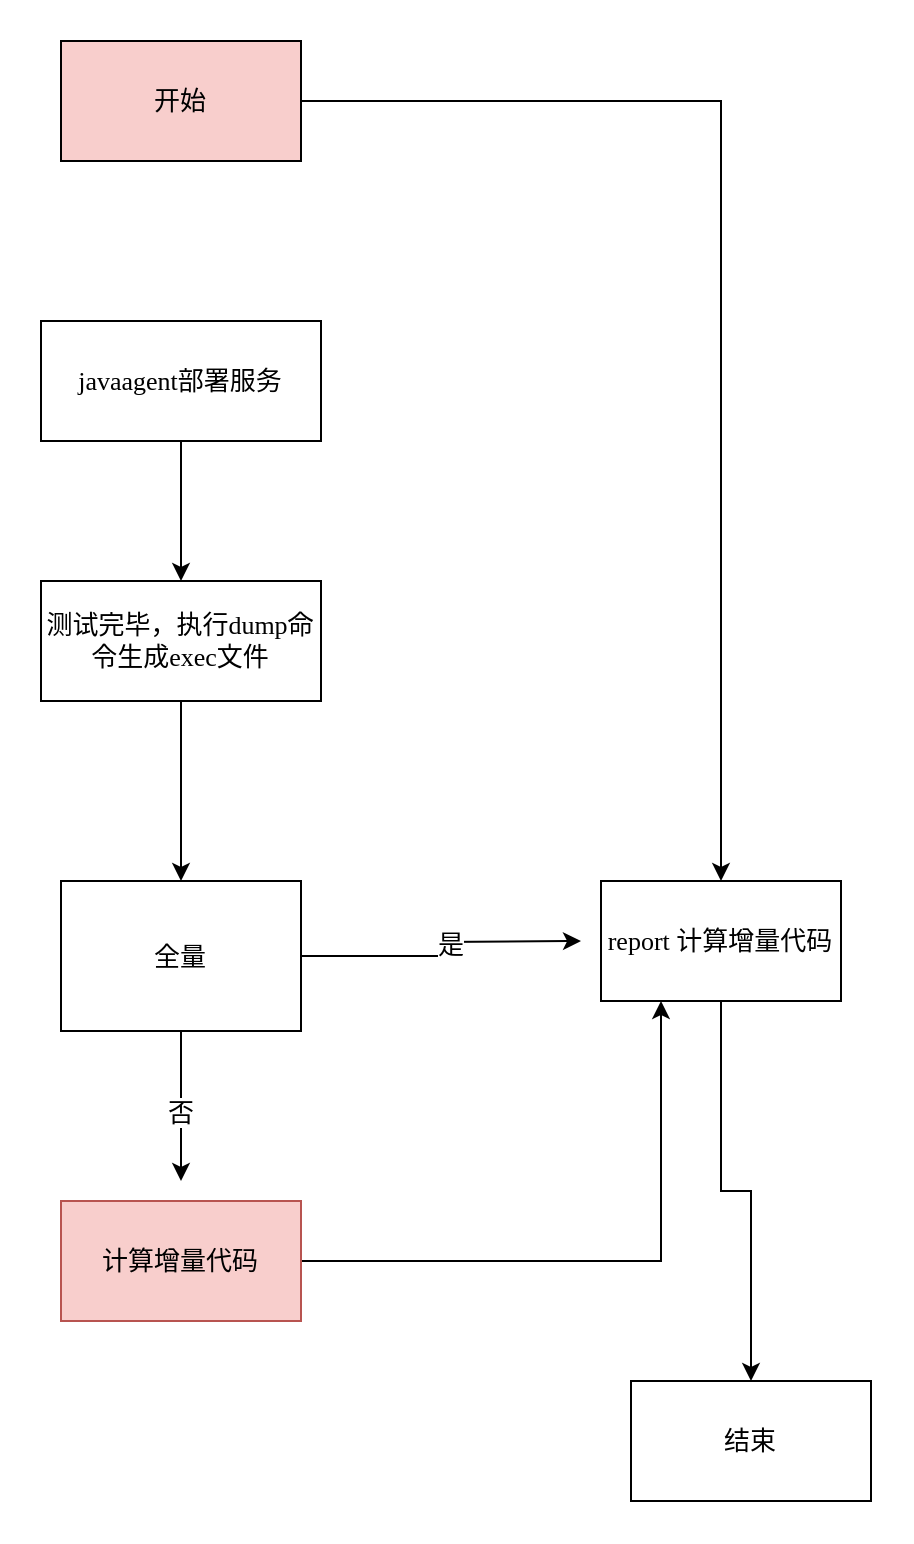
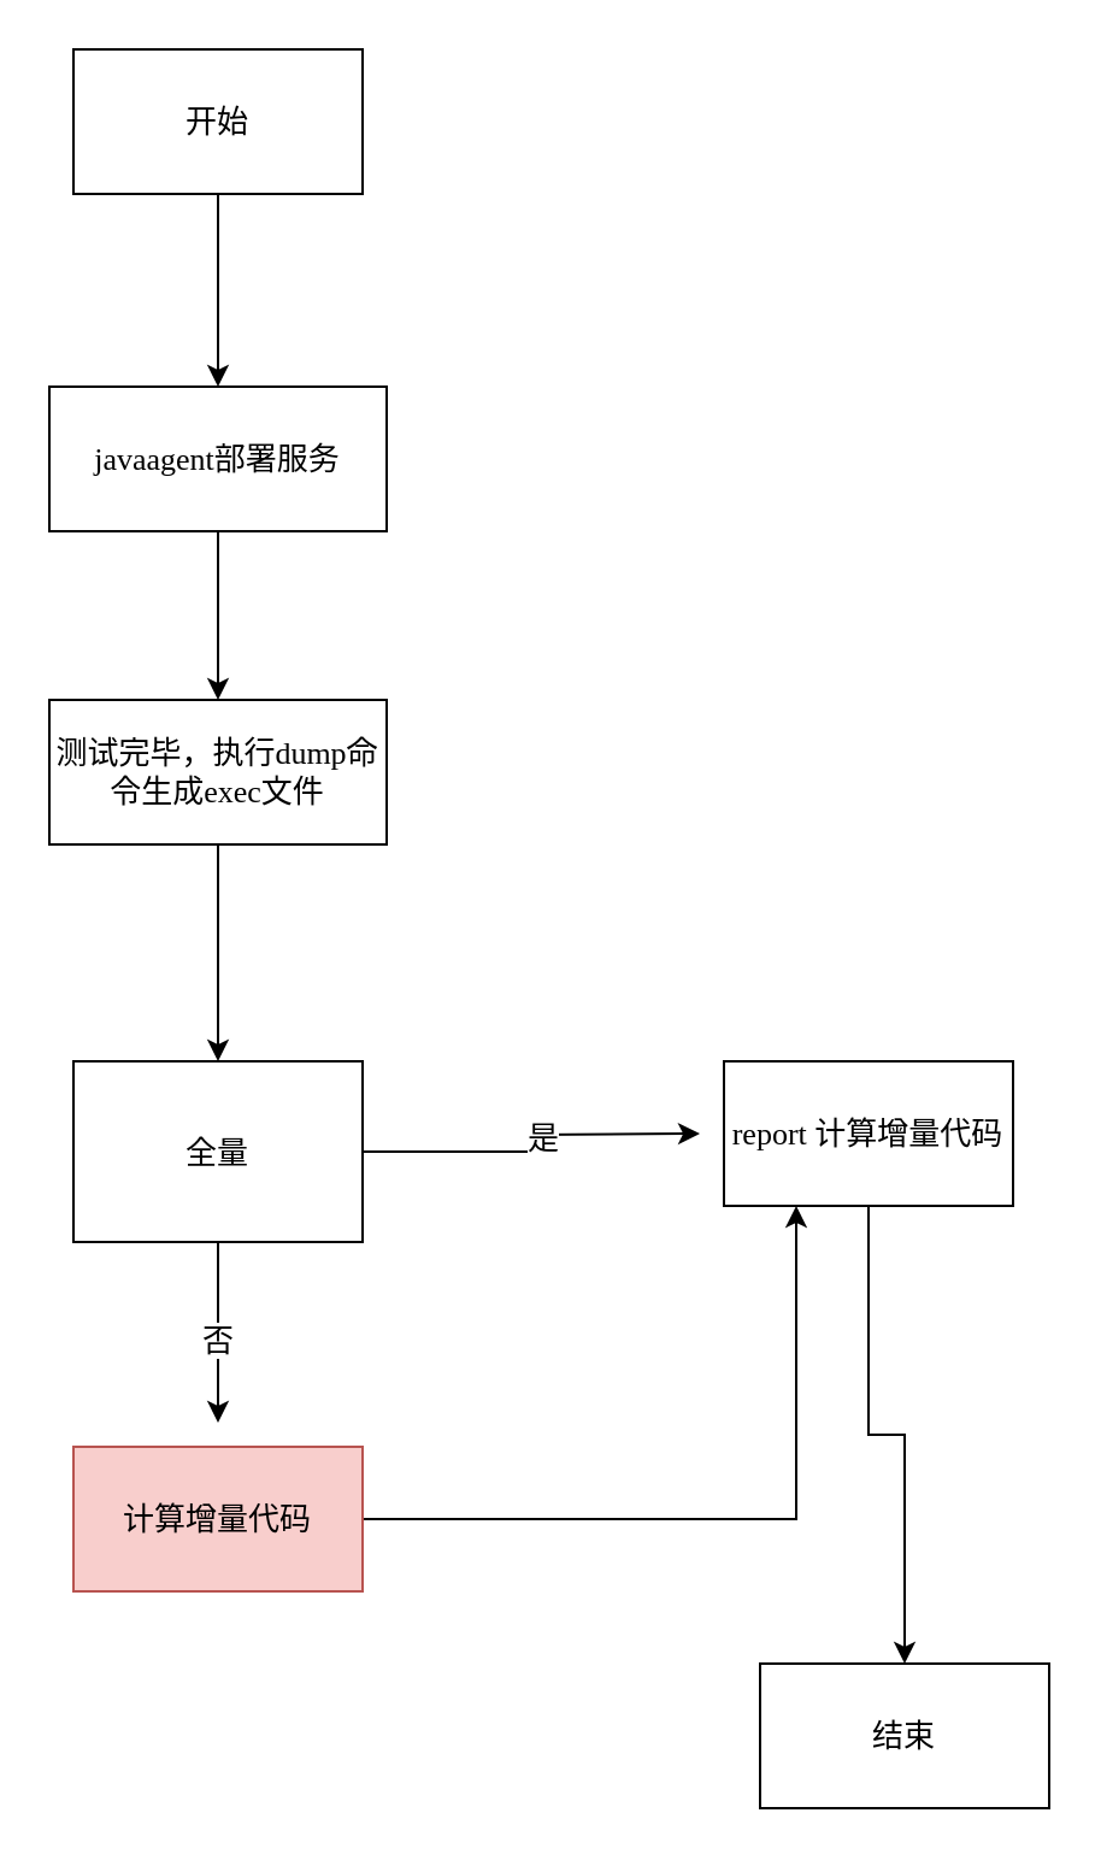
- <mxCell id="3" value="开始" style="rounded=0;whiteSpace=wrap;html=1;fontFamily=Comic Sans MS;fontSize=13;fillColor=#f8cecc;" vertex="1" parent="1"><mxGeometry x="30" y="20" width="120" height="60" as="geometry" /></mxCell>
+ <mxCell id="3" value="开始" style="rounded=0;whiteSpace=wrap;html=1;fontFamily=Comic Sans MS;fontSize=13;" vertex="1" parent="1"><mxGeometry x="30" y="20" width="120" height="60" as="geometry" /></mxCell>
- <mxCell id="2" style="edgeStyle=orthogonalEdgeStyle;rounded=0;orthogonalLoop=1;jettySize=auto;html=1;fontFamily=Comic Sans MS;fontSize=13;" edge="1" parent="1" source="3" target="14"><mxGeometry relative="1" as="geometry" /></mxCell>
+ <mxCell id="2" style="edgeStyle=orthogonalEdgeStyle;rounded=0;orthogonalLoop=1;jettySize=auto;html=1;entryX=0.5;entryY=0;entryDx=0;entryDy=0;fontFamily=Comic Sans MS;fontSize=13;" edge="1" parent="1" source="3" target="5"><mxGeometry relative="1" as="geometry" /></mxCell>
